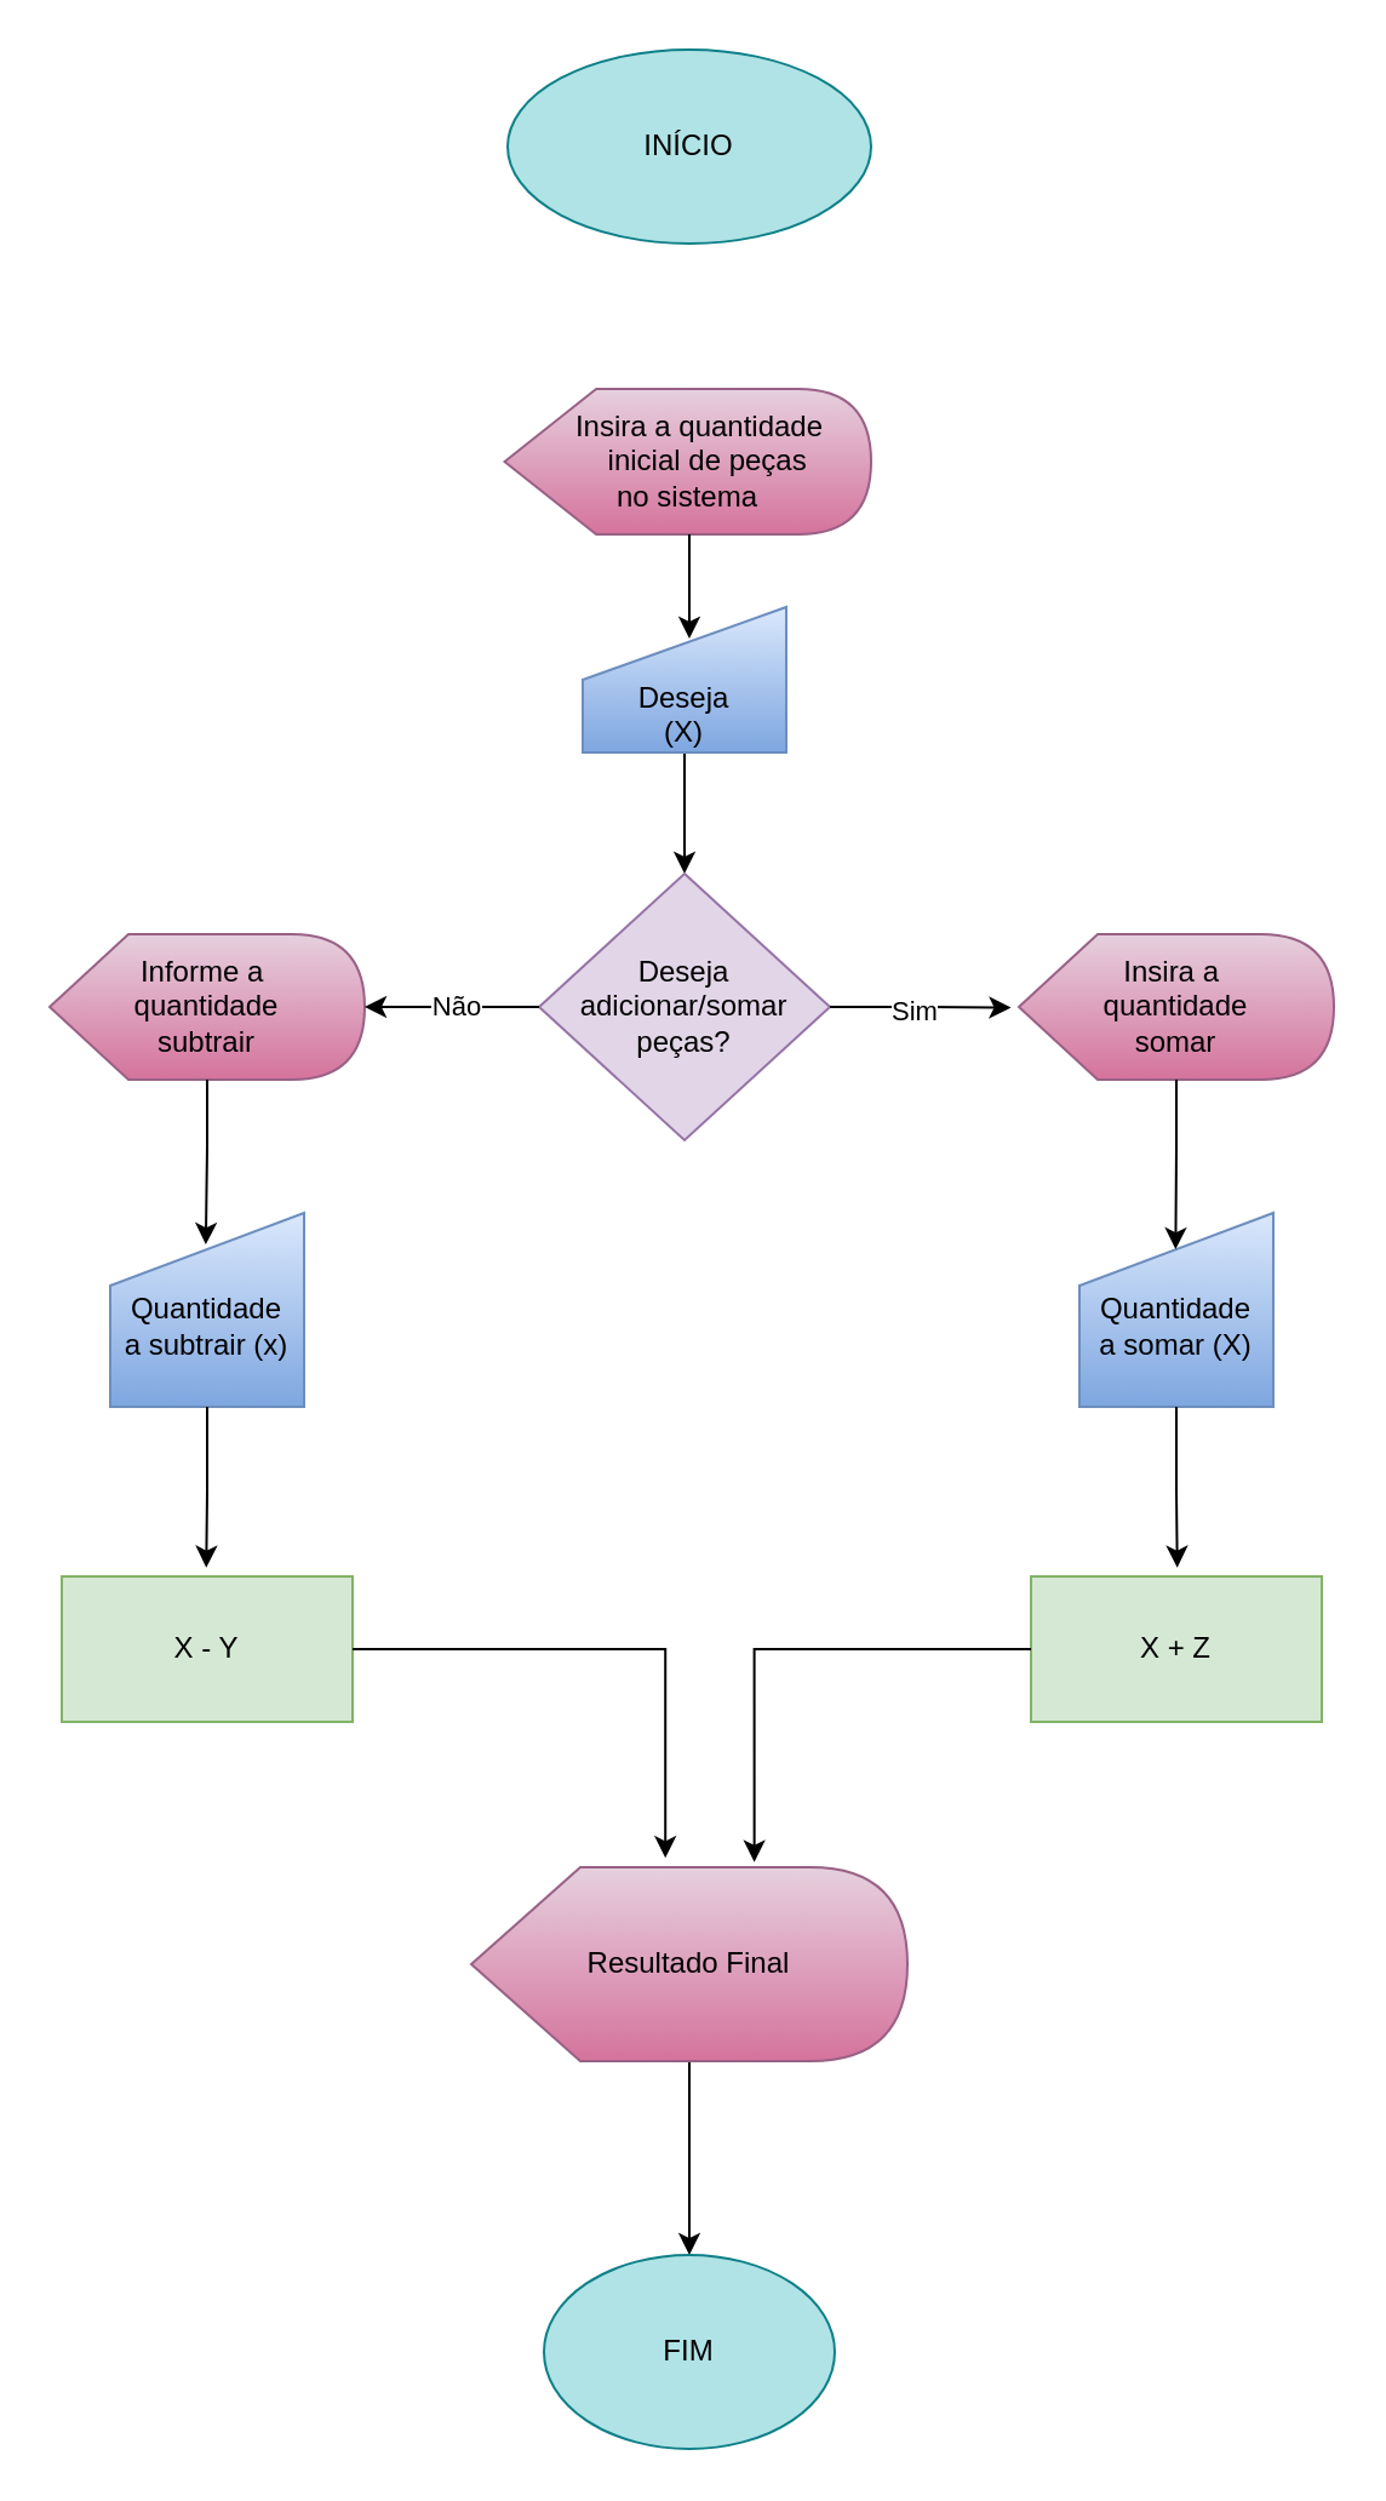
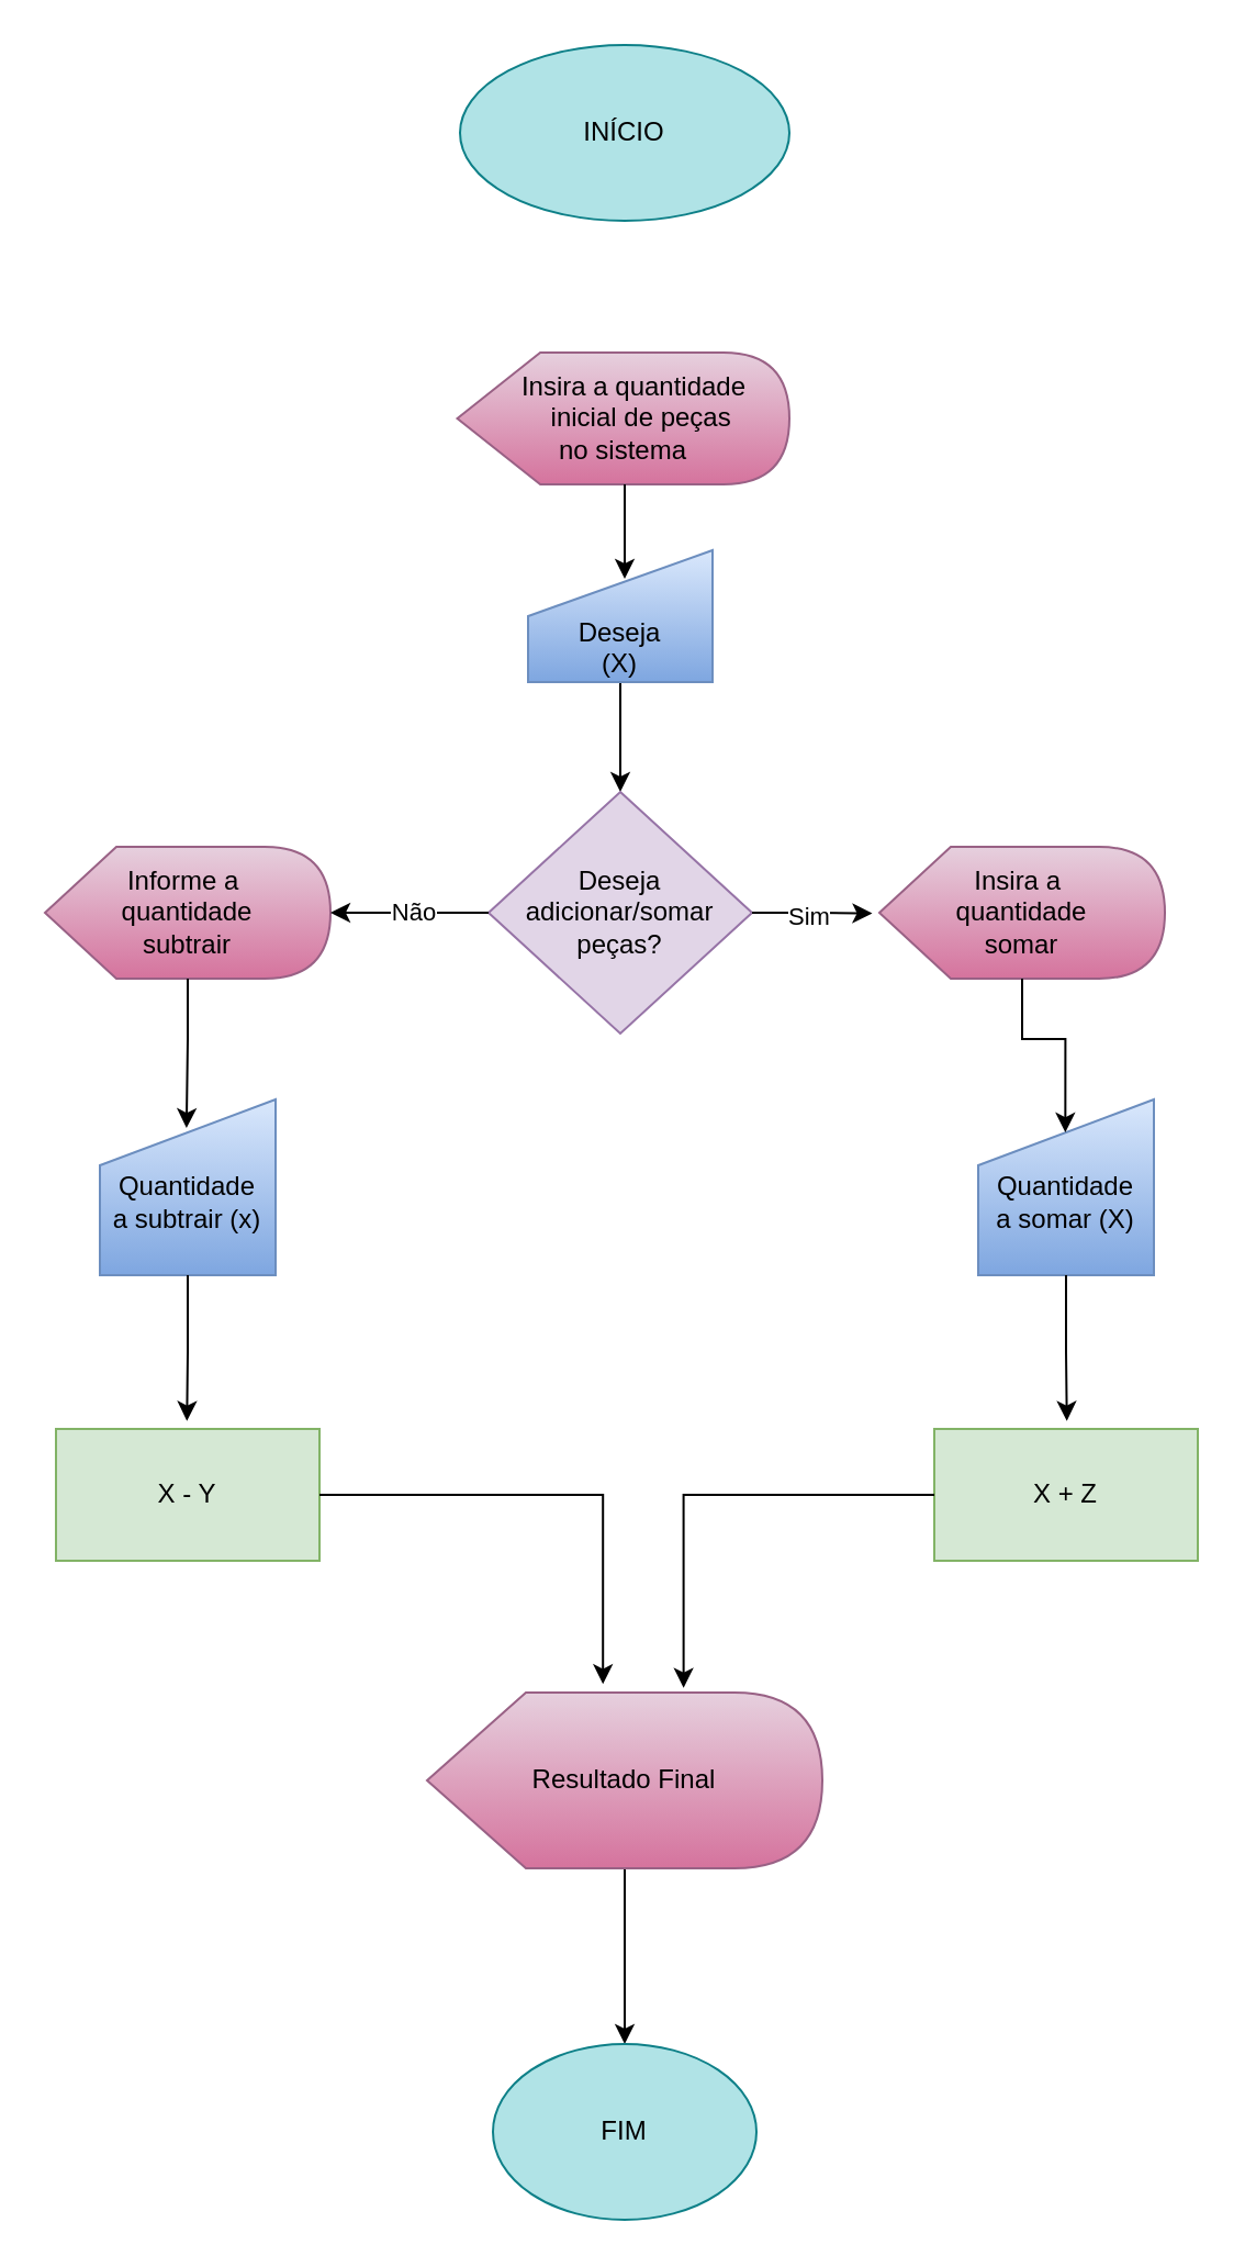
- <mxCell id="9" value="Insira a&amp;nbsp;&lt;div&gt;quantidade&lt;/div&gt;&lt;div&gt;somar&lt;/div&gt;" style="shape=display;whiteSpace=wrap;html=1;align=center;fillColor=#e6d0de;strokeColor=#996185;gradientColor=#d5739d;" vertex="1" parent="1"><mxGeometry x="420" y="385" width="130" height="60" as="geometry" /></mxCell>
+ <mxCell id="9" value="Insira a&amp;nbsp;&lt;div&gt;quantidade&lt;/div&gt;&lt;div&gt;somar&lt;/div&gt;" style="shape=display;whiteSpace=wrap;html=1;align=center;fillColor=#e6d0de;strokeColor=#996185;gradientColor=#d5739d;" vertex="1" parent="1"><mxGeometry x="400" y="385" width="130" height="60" as="geometry" /></mxCell>
